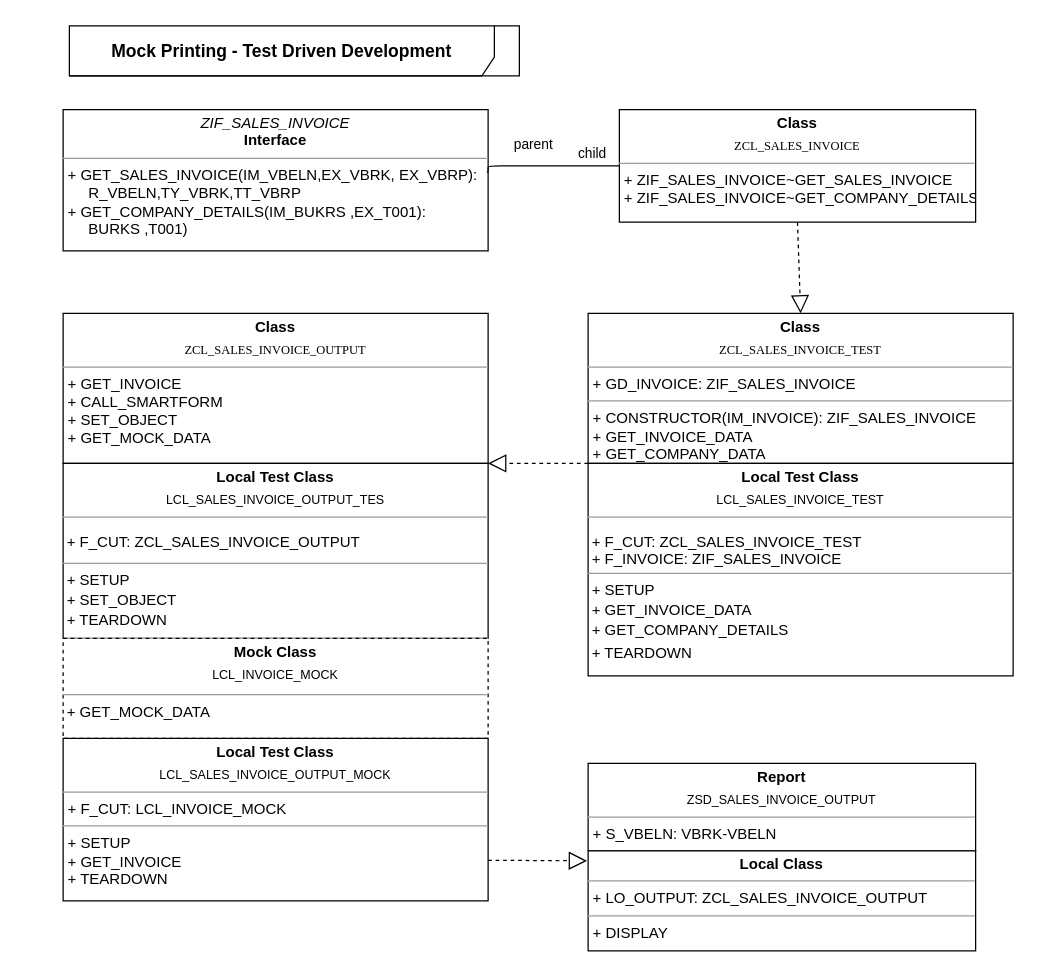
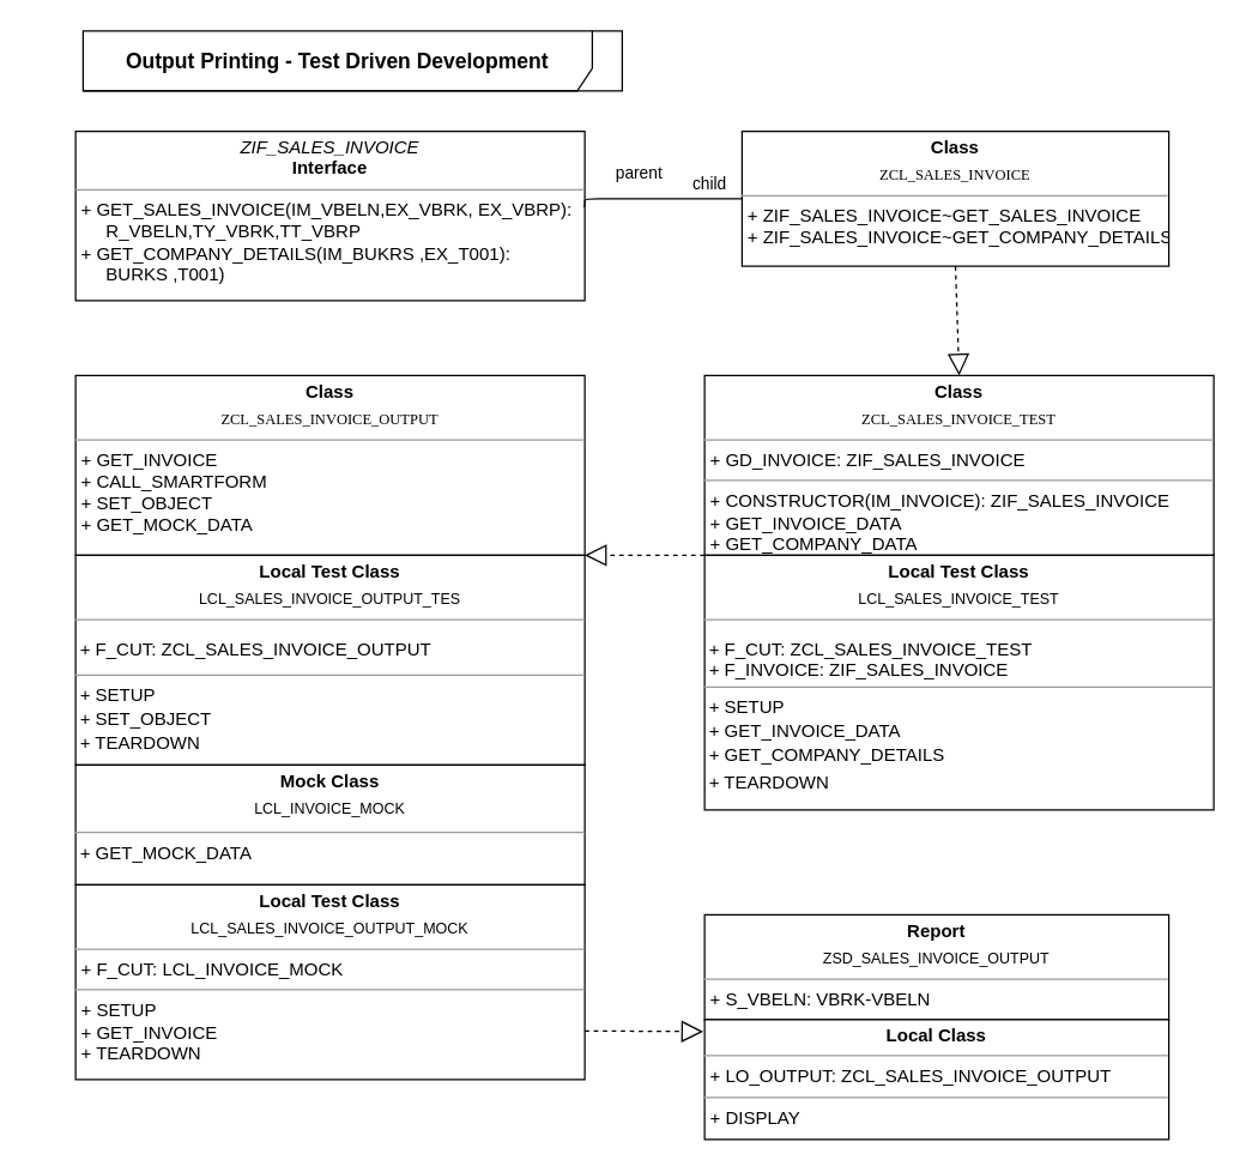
- <mxCell id="20" value="&lt;font style=&quot;font-size: 14px&quot;&gt;&lt;b&gt;Mock Printing - Test Driven Development&lt;/b&gt;&lt;/font&gt;" style="shape=umlFrame;whiteSpace=wrap;html=1;width=340;height=40;" parent="1" vertex="1"><mxGeometry x="55" y="20" width="360" height="40" as="geometry" /></mxCell>
+ <mxCell id="20" value="&lt;font style=&quot;font-size: 14px&quot;&gt;&lt;b&gt;Output Printing - Test Driven Development&lt;/b&gt;&lt;/font&gt;" style="shape=umlFrame;whiteSpace=wrap;html=1;width=340;height=40;" parent="1" vertex="1"><mxGeometry x="55" y="20" width="360" height="40" as="geometry" /></mxCell>
- <mxCell id="15" value="&lt;p style=&quot;margin: 0px ; margin-top: 4px ; text-align: center&quot;&gt;&lt;b&gt;Mock Class&lt;/b&gt;&lt;/p&gt;&lt;p style=&quot;margin: 0px ; margin-top: 4px ; text-align: center&quot;&gt;&lt;font style=&quot;font-size: 10px&quot;&gt;LCL_INVOICE_MOCK&lt;/font&gt;&lt;br&gt;&lt;/p&gt;&lt;div style=&quot;height: 2px&quot;&gt;&lt;/div&gt;&lt;hr size=&quot;1&quot;&gt;&lt;div style=&quot;height: 2px&quot;&gt;&amp;nbsp;+&amp;nbsp;GET_MOCK_DATA&lt;/div&gt;" style="verticalAlign=top;align=left;overflow=fill;fontSize=12;fontFamily=Helvetica;html=1;dashed=1;" parent="1" vertex="1"><mxGeometry x="50" y="510" width="340" height="80" as="geometry" /></mxCell>
+ <mxCell id="15" value="&lt;p style=&quot;margin: 0px ; margin-top: 4px ; text-align: center&quot;&gt;&lt;b&gt;Mock Class&lt;/b&gt;&lt;/p&gt;&lt;p style=&quot;margin: 0px ; margin-top: 4px ; text-align: center&quot;&gt;&lt;font style=&quot;font-size: 10px&quot;&gt;LCL_INVOICE_MOCK&lt;/font&gt;&lt;br&gt;&lt;/p&gt;&lt;div style=&quot;height: 2px&quot;&gt;&lt;/div&gt;&lt;hr size=&quot;1&quot;&gt;&lt;div style=&quot;height: 2px&quot;&gt;&amp;nbsp;+&amp;nbsp;GET_MOCK_DATA&lt;/div&gt;" style="verticalAlign=top;align=left;overflow=fill;fontSize=12;fontFamily=Helvetica;html=1;" parent="1" vertex="1"><mxGeometry x="50" y="510" width="340" height="80" as="geometry" /></mxCell>
